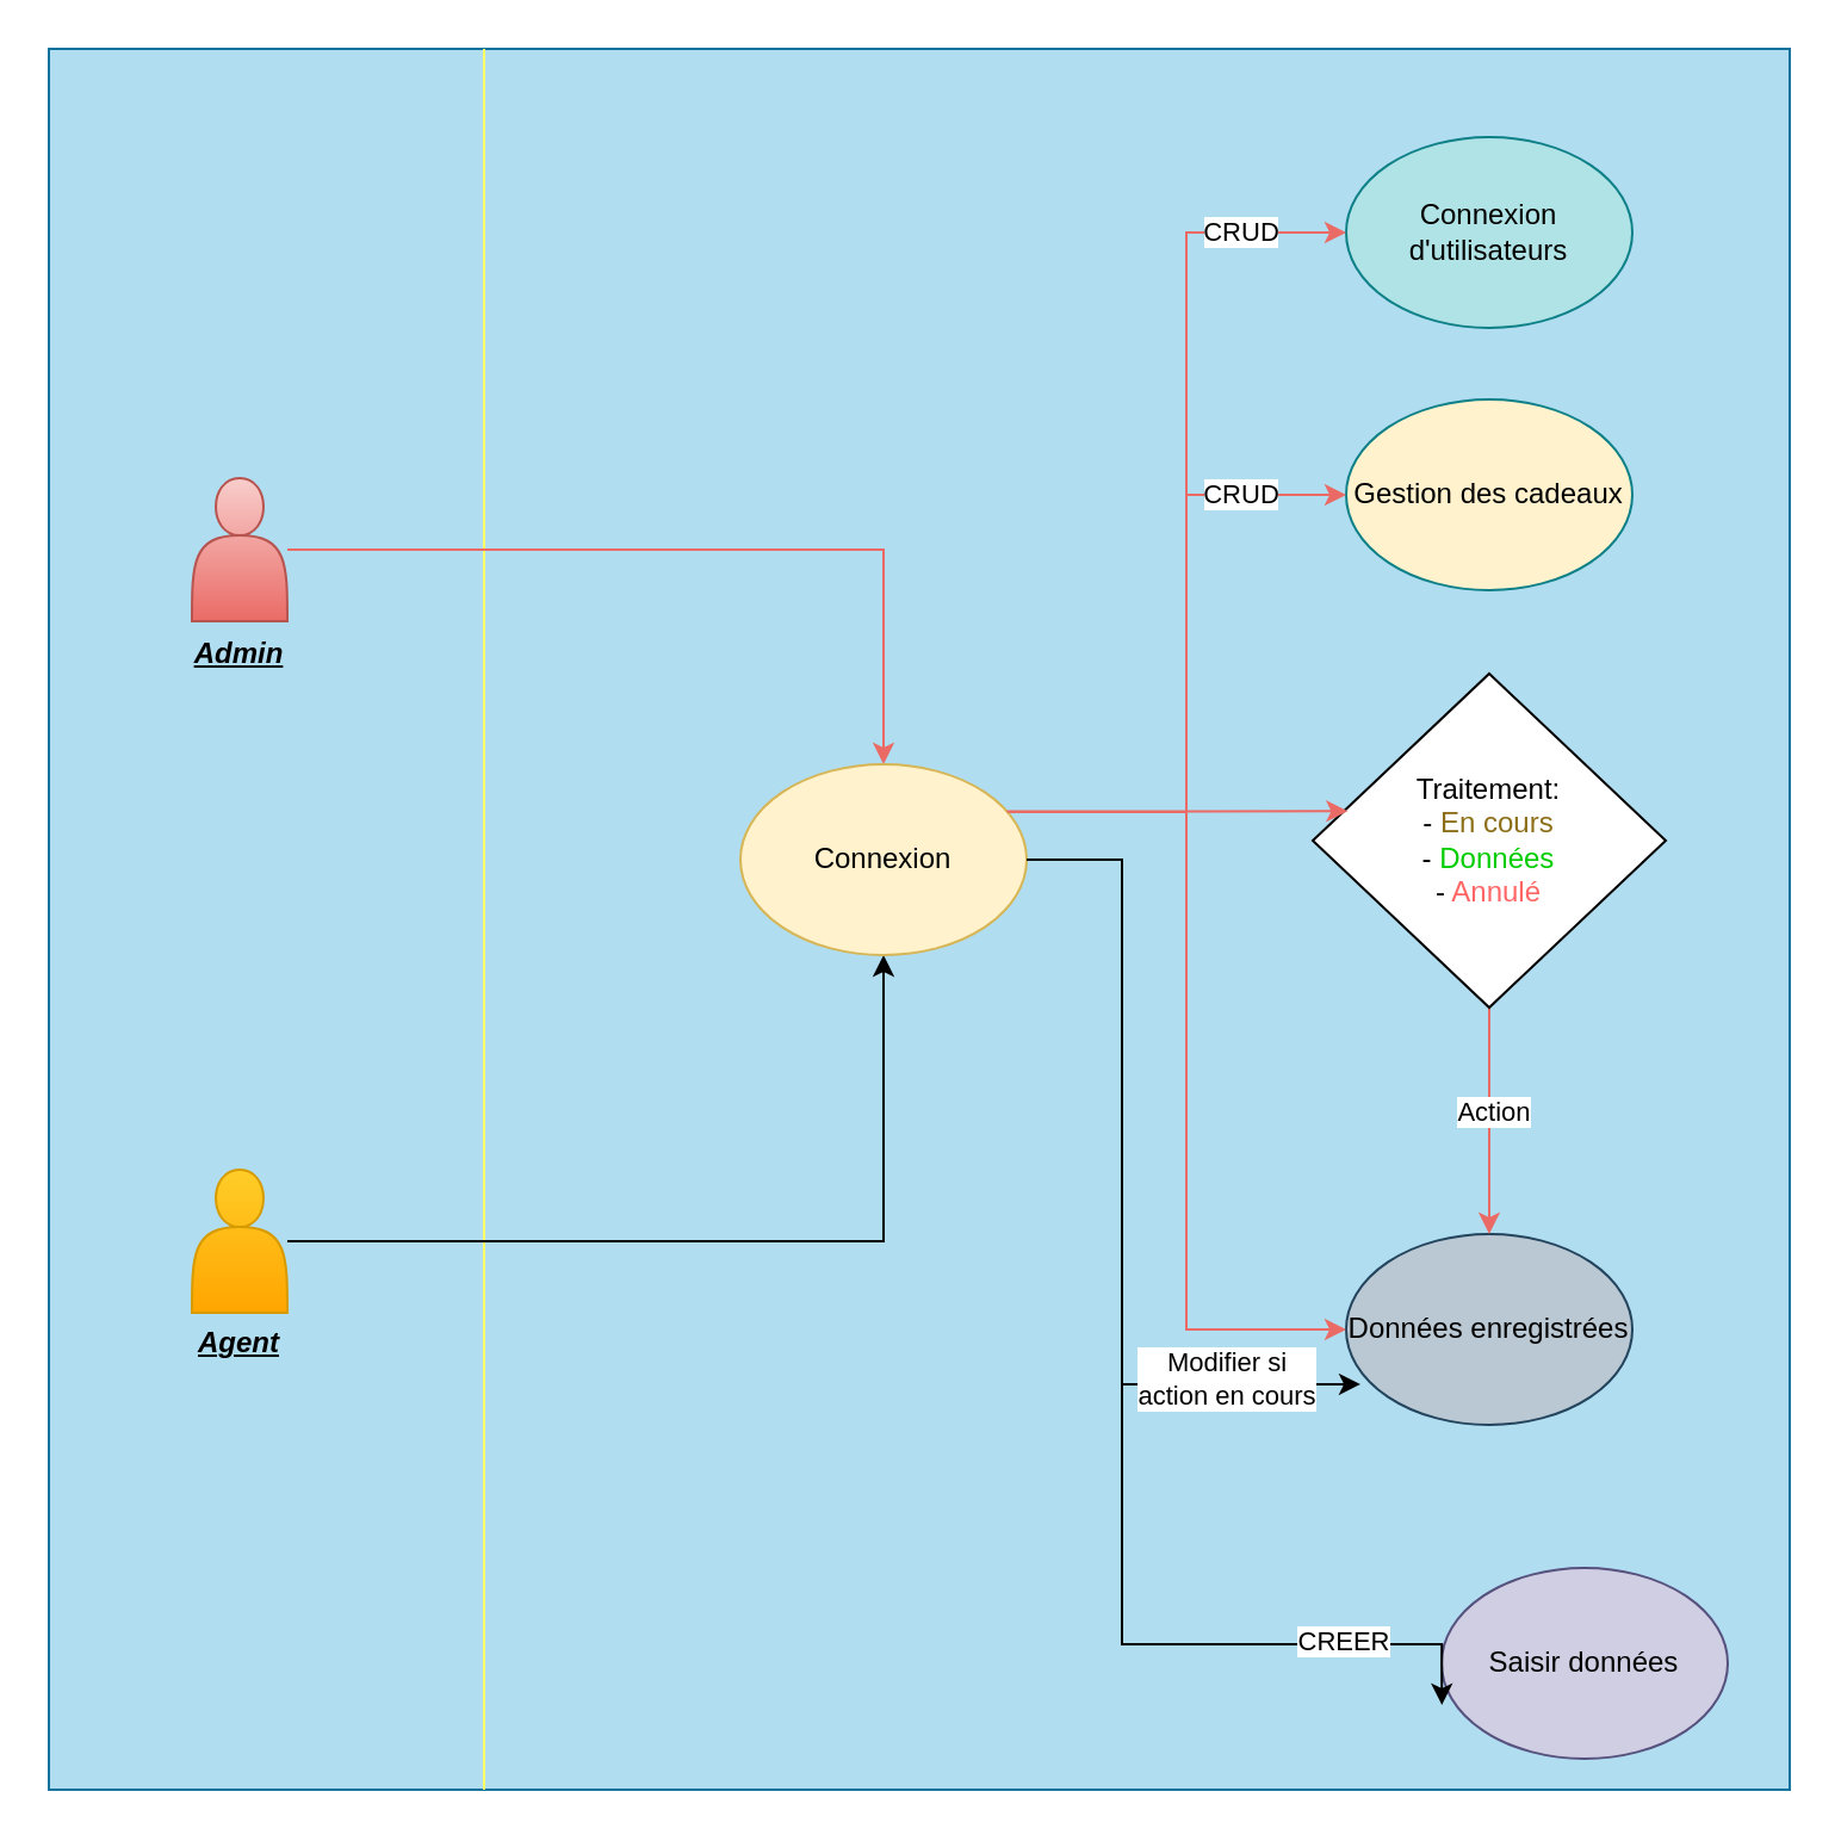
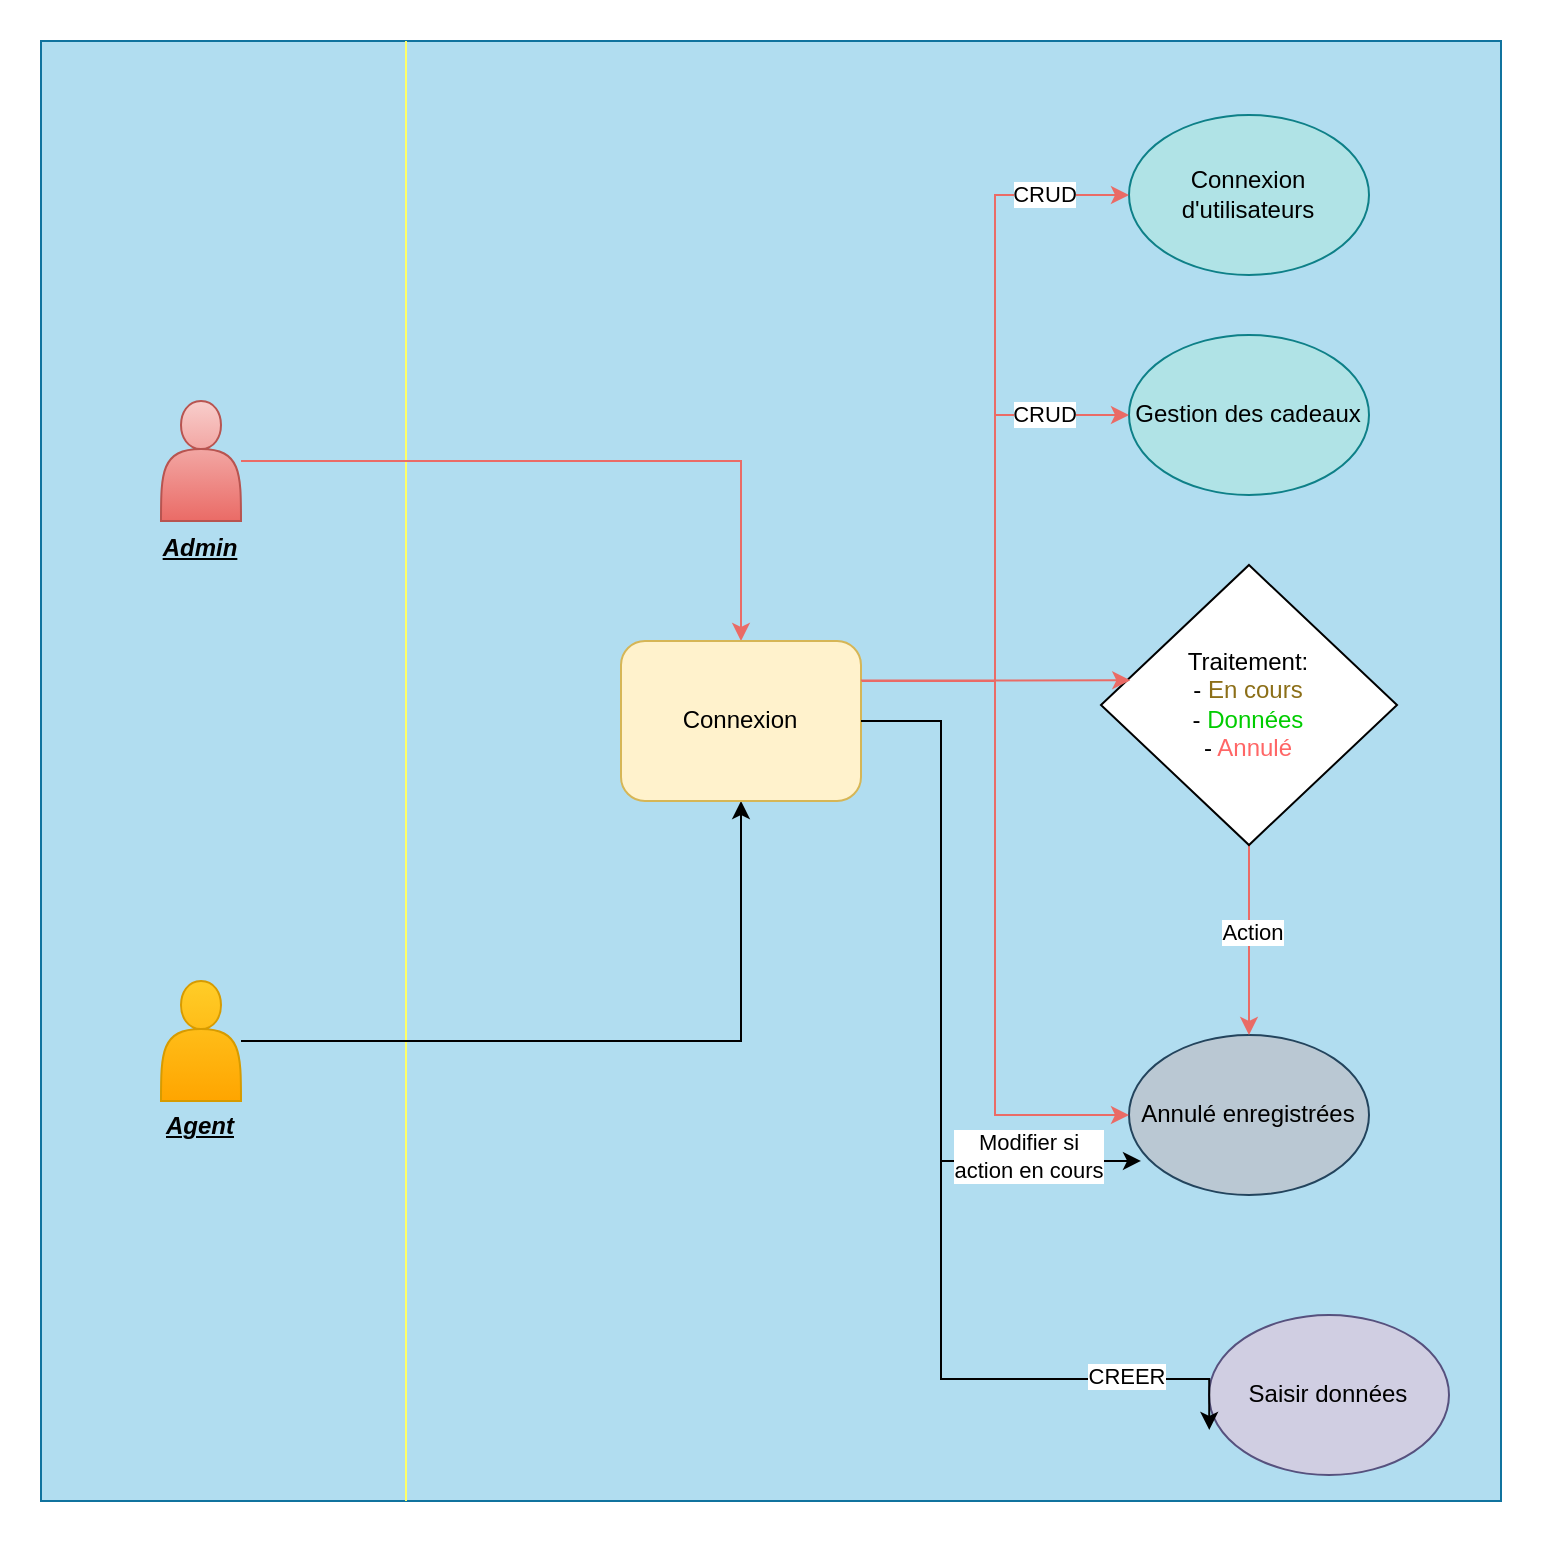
- <mxCell id="5" value="Gestion des cadeaux" style="ellipse;whiteSpace=wrap;html=1;fillColor=#fff2cc;strokeColor=#0e8088;" parent="1" vertex="1"><mxGeometry x="564" y="167" width="120" height="80" as="geometry" /></mxCell>
+ <mxCell id="5" value="Gestion des cadeaux" style="ellipse;whiteSpace=wrap;html=1;fillColor=#b0e3e6;strokeColor=#0e8088;" parent="1" vertex="1"><mxGeometry x="564" y="167" width="120" height="80" as="geometry" /></mxCell>
- <mxCell id="19" value="Connexion" style="ellipse;whiteSpace=wrap;html=1;fillColor=#fff2cc;strokeColor=#d6b656;" parent="1" vertex="1"><mxGeometry x="310" y="320" width="120" height="80" as="geometry" /></mxCell>
+ <mxCell id="19" value="Connexion" style="whiteSpace=wrap;html=1;fillColor=#fff2cc;strokeColor=#d6b656;rounded=1;" parent="1" vertex="1"><mxGeometry x="310" y="320" width="120" height="80" as="geometry" /></mxCell>
- <mxCell id="7" value="&lt;div&gt;Données enregistrées&lt;/div&gt;" style="ellipse;whiteSpace=wrap;html=1;fillColor=#bac8d3;strokeColor=#23445d;" parent="1" vertex="1"><mxGeometry x="564" y="517" width="120" height="80" as="geometry" /></mxCell>
+ <mxCell id="7" value="&lt;div&gt;Annulé enregistrées&lt;/div&gt;" style="ellipse;whiteSpace=wrap;html=1;fillColor=#bac8d3;strokeColor=#23445d;" parent="1" vertex="1"><mxGeometry x="564" y="517" width="120" height="80" as="geometry" /></mxCell>
